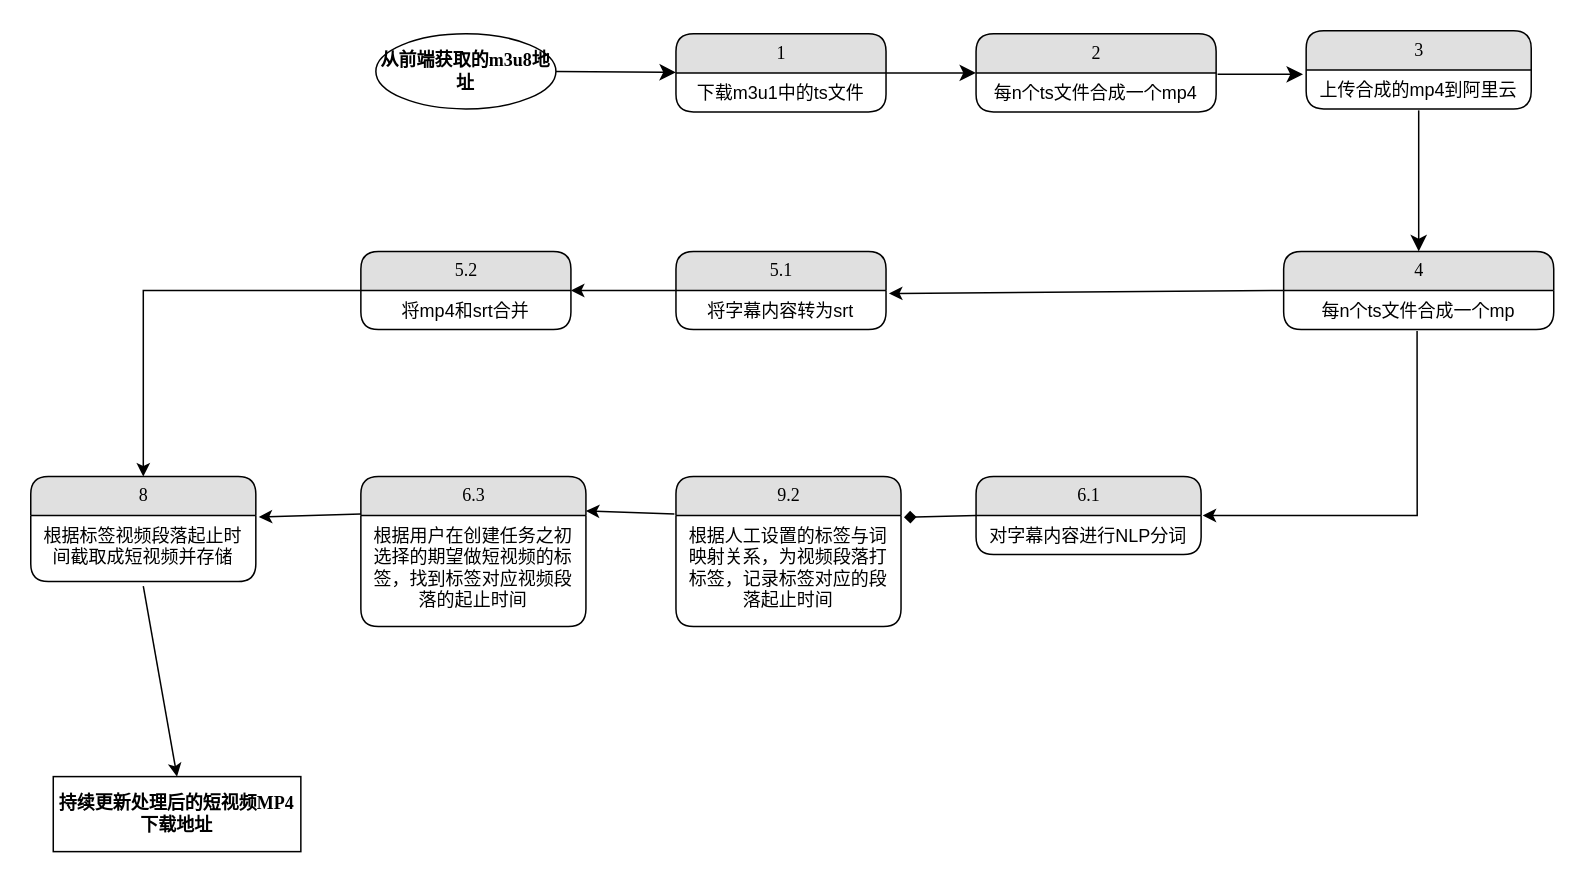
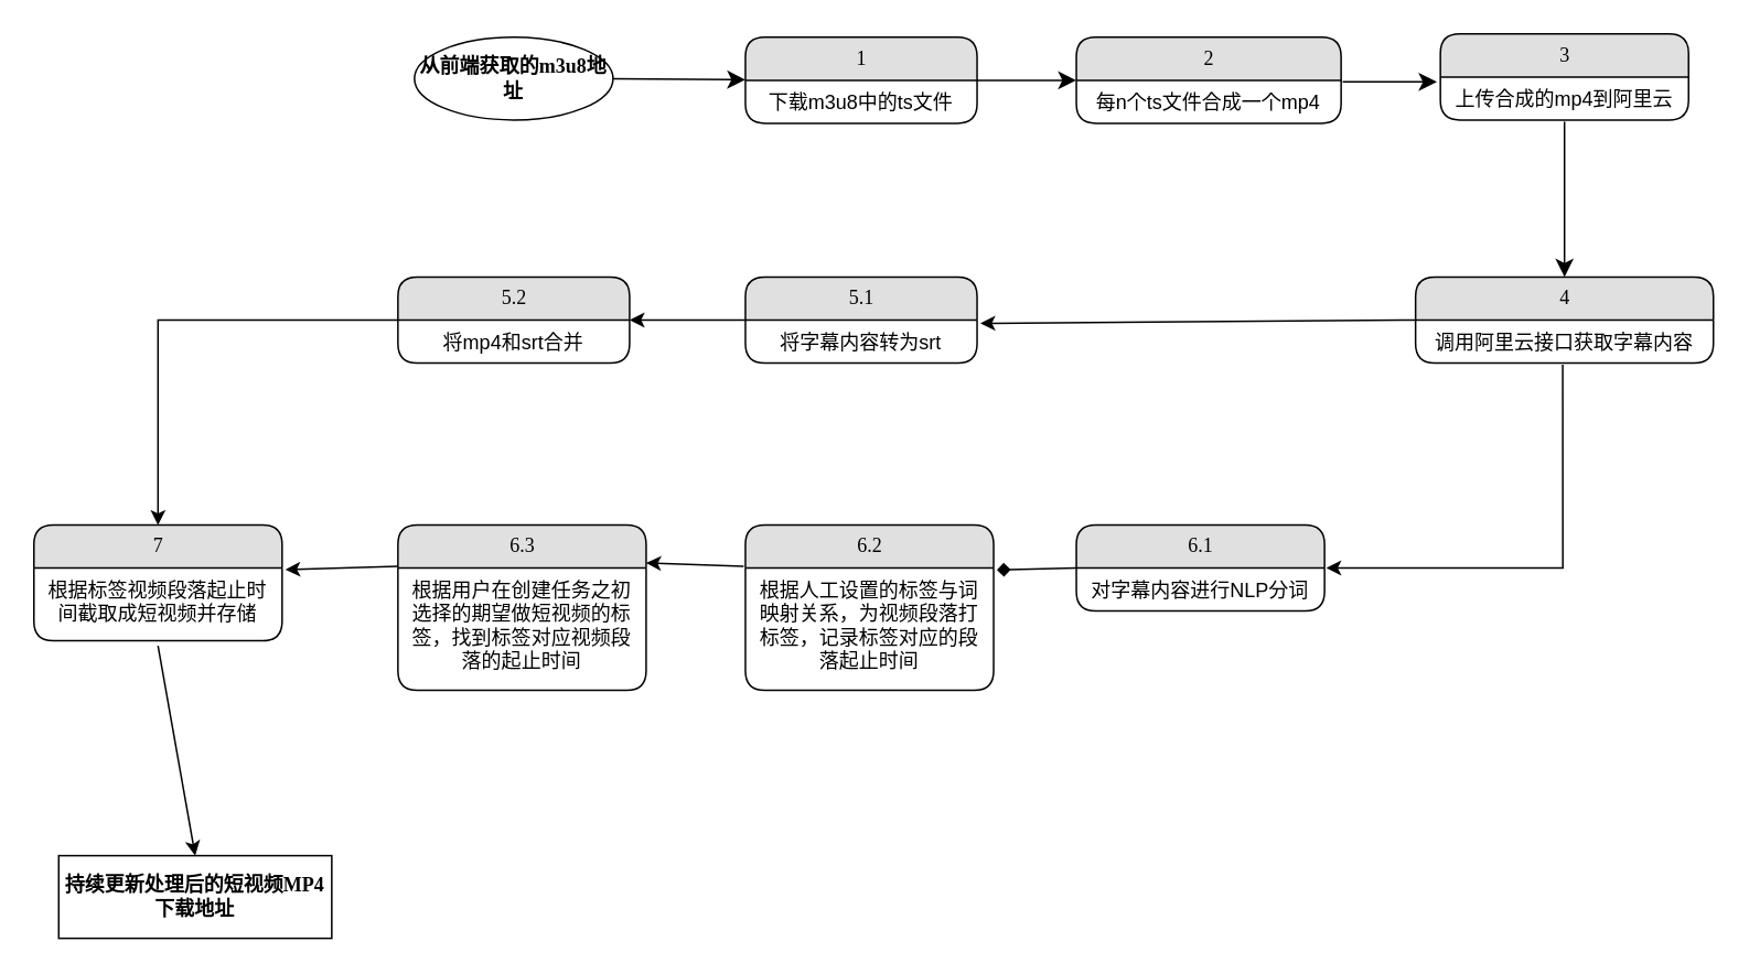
- <mxCell id="7" value="下载m3u1中的ts文件" style="text;html=1;strokeColor=none;fillColor=none;spacingLeft=4;spacingRight=4;whiteSpace=wrap;overflow=hidden;rotatable=0;points=[[0,0.5],[1,0.5]];portConstraint=eastwest;align=center;" parent="6" vertex="1"><mxGeometry y="26" width="140" height="26" as="geometry" /></mxCell>
+ <mxCell id="7" value="下载m3u8中的ts文件" style="text;html=1;strokeColor=none;fillColor=none;spacingLeft=4;spacingRight=4;whiteSpace=wrap;overflow=hidden;rotatable=0;points=[[0,0.5],[1,0.5]];portConstraint=eastwest;align=center;" parent="6" vertex="1"><mxGeometry y="26" width="140" height="26" as="geometry" /></mxCell>
- <mxCell id="14" value="每n个ts文件合成一个mp" style="text;html=1;strokeColor=none;fillColor=none;spacingLeft=4;spacingRight=4;whiteSpace=wrap;overflow=hidden;rotatable=0;points=[[0,0.5],[1,0.5]];portConstraint=eastwest;align=center;" parent="13" vertex="1"><mxGeometry y="26" width="180" height="26" as="geometry" /></mxCell>
+ <mxCell id="14" value="调用阿里云接口获取字幕内容" style="text;html=1;strokeColor=none;fillColor=none;spacingLeft=4;spacingRight=4;whiteSpace=wrap;overflow=hidden;rotatable=0;points=[[0,0.5],[1,0.5]];portConstraint=eastwest;align=center;" parent="13" vertex="1"><mxGeometry y="26" width="180" height="26" as="geometry" /></mxCell>
- <mxCell id="31" value="8" style="swimlane;html=1;fontStyle=0;childLayout=stackLayout;horizontal=1;startSize=26;fillColor=#e0e0e0;horizontalStack=0;resizeParent=1;resizeLast=0;collapsible=1;marginBottom=0;swimlaneFillColor=#ffffff;align=center;rounded=1;shadow=0;comic=0;labelBackgroundColor=none;strokeWidth=1;fontFamily=Verdana;fontSize=12" vertex="1" parent="1"><mxGeometry x="20" y="317" width="150" height="70" as="geometry" /></mxCell>
+ <mxCell id="31" value="7" style="swimlane;html=1;fontStyle=0;childLayout=stackLayout;horizontal=1;startSize=26;fillColor=#e0e0e0;horizontalStack=0;resizeParent=1;resizeLast=0;collapsible=1;marginBottom=0;swimlaneFillColor=#ffffff;align=center;rounded=1;shadow=0;comic=0;labelBackgroundColor=none;strokeWidth=1;fontFamily=Verdana;fontSize=12" vertex="1" parent="1"><mxGeometry x="20" y="317" width="150" height="70" as="geometry" /></mxCell>
- <mxCell id="25" value="9.2" style="swimlane;html=1;fontStyle=0;childLayout=stackLayout;horizontal=1;startSize=26;fillColor=#e0e0e0;horizontalStack=0;resizeParent=1;resizeLast=0;collapsible=1;marginBottom=0;swimlaneFillColor=#ffffff;align=center;rounded=1;shadow=0;comic=0;labelBackgroundColor=none;strokeWidth=1;fontFamily=Verdana;fontSize=12" vertex="1" parent="1"><mxGeometry x="450" y="317" width="150" height="100" as="geometry" /></mxCell>
+ <mxCell id="25" value="6.2" style="swimlane;html=1;fontStyle=0;childLayout=stackLayout;horizontal=1;startSize=26;fillColor=#e0e0e0;horizontalStack=0;resizeParent=1;resizeLast=0;collapsible=1;marginBottom=0;swimlaneFillColor=#ffffff;align=center;rounded=1;shadow=0;comic=0;labelBackgroundColor=none;strokeWidth=1;fontFamily=Verdana;fontSize=12" vertex="1" parent="1"><mxGeometry x="450" y="317" width="150" height="100" as="geometry" /></mxCell>
